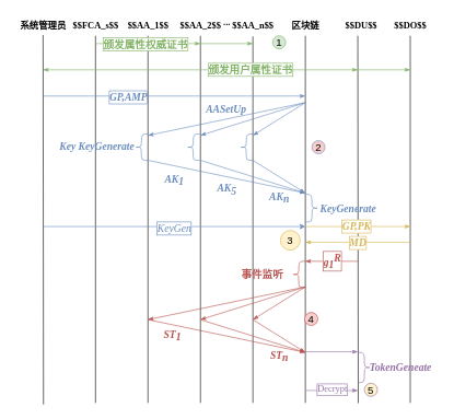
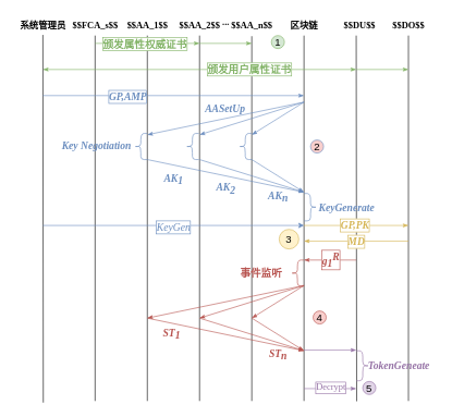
- <mxCell id="64" value="&lt;font style=&quot;font-size: 16px;&quot; face=&quot;Times New Roman&quot; color=&quot;#6c8ebf&quot;&gt;&lt;i style=&quot;font-size: 16px;&quot;&gt;&lt;b style=&quot;font-size: 16px;&quot;&gt;Key KeyGenerate&lt;/b&gt;&lt;/i&gt;&lt;/font&gt;" style="text;html=1;align=center;verticalAlign=middle;resizable=0;points=[];autosize=1;strokeColor=none;fillColor=none;fontSize=16;" parent="1" vertex="1"><mxGeometry x="82" y="208" width="130" height="30" as="geometry" /></mxCell>
+ <mxCell id="64" value="&lt;font style=&quot;font-size: 16px;&quot; face=&quot;Times New Roman&quot; color=&quot;#6c8ebf&quot;&gt;&lt;i style=&quot;font-size: 16px;&quot;&gt;&lt;b style=&quot;font-size: 16px;&quot;&gt;Key Negotiation&lt;/b&gt;&lt;/i&gt;&lt;/font&gt;" style="text;html=1;align=center;verticalAlign=middle;resizable=0;points=[];autosize=1;strokeColor=none;fillColor=none;fontSize=16;" parent="1" vertex="1"><mxGeometry x="82" y="208" width="130" height="30" as="geometry" /></mxCell>
- <mxCell id="44" value="AK&lt;sub style=&quot;font-size: 16px;&quot;&gt;5&lt;/sub&gt;" style="text;html=1;align=center;verticalAlign=middle;resizable=0;points=[];autosize=1;strokeColor=none;fillColor=none;fontFamily=Times New Roman;fontStyle=3;fontColor=#6c8ebf;fontSize=16;" parent="1" vertex="1"><mxGeometry x="320" y="268" width="50" height="40" as="geometry" /></mxCell>
+ <mxCell id="44" value="AK&lt;sub style=&quot;font-size: 16px;&quot;&gt;2&lt;/sub&gt;" style="text;html=1;align=center;verticalAlign=middle;resizable=0;points=[];autosize=1;strokeColor=none;fillColor=none;fontFamily=Times New Roman;fontStyle=3;fontColor=#6c8ebf;fontSize=16;" parent="1" vertex="1"><mxGeometry x="320" y="268" width="50" height="40" as="geometry" /></mxCell>
- <mxCell id="62" value="4" style="ellipse;whiteSpace=wrap;html=1;fillColor=#f8cecc;strokeColor=#b85450;fontSize=16;" parent="1" vertex="1"><mxGeometry x="464" y="476" width="20" height="20" as="geometry" /></mxCell>
+ <mxCell id="62" value="4" style="ellipse;whiteSpace=wrap;html=1;fillColor=#f8cecc;strokeColor=#b85450;fontSize=16;" parent="1" vertex="1"><mxGeometry x="479" y="476" width="20" height="20" as="geometry" /></mxCell>
- <mxCell id="63" value="5" style="ellipse;whiteSpace=wrap;html=1;fillColor=#fff2cc;strokeColor=#9673a6;fontSize=16;" parent="1" vertex="1"><mxGeometry x="555" y="584" width="20" height="20" as="geometry" /></mxCell>
+ <mxCell id="63" value="5" style="ellipse;whiteSpace=wrap;html=1;fillColor=#e1d5e7;strokeColor=#9673a6;fontSize=16;" parent="1" vertex="1"><mxGeometry x="555" y="584" width="20" height="20" as="geometry" /></mxCell>
